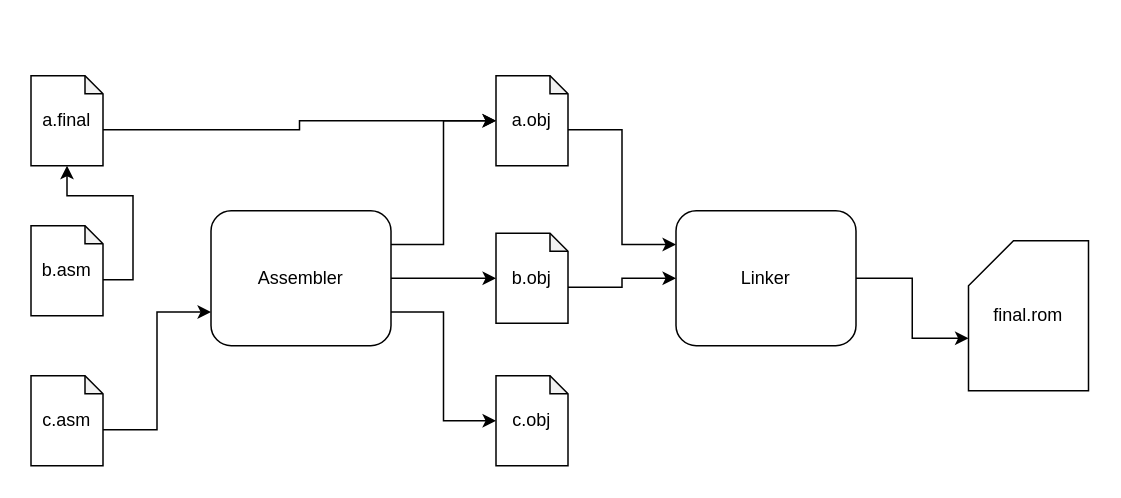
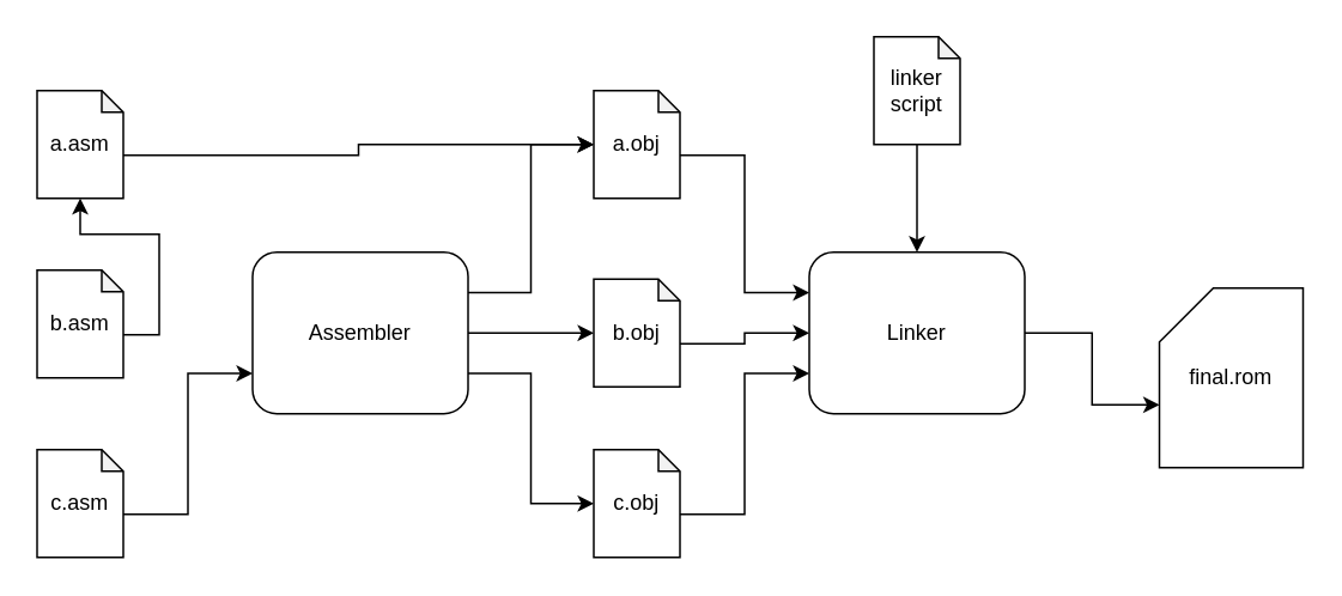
+ <mxCell id="22" value="linker script" style="shape=note;whiteSpace=wrap;html=1;backgroundOutline=1;darkOpacity=0.05;size=12;" vertex="1" parent="1"><mxGeometry x="486" y="20" width="48" height="60" as="geometry" /></mxCell>
- <mxCell id="7" value="a.final" style="shape=note;whiteSpace=wrap;html=1;backgroundOutline=1;darkOpacity=0.05;size=12;" vertex="1" parent="1"><mxGeometry x="20" y="50" width="48" height="60" as="geometry" /></mxCell>
+ <mxCell id="7" value="a.asm" style="shape=note;whiteSpace=wrap;html=1;backgroundOutline=1;darkOpacity=0.05;size=12;" vertex="1" parent="1"><mxGeometry x="20" y="50" width="48" height="60" as="geometry" /></mxCell>
+ <mxCell id="21" style="edgeStyle=orthogonalEdgeStyle;rounded=0;orthogonalLoop=1;jettySize=auto;html=1;entryX=0.5;entryY=0;entryDx=0;entryDy=0;" edge="1" parent="1" source="22" target="19"><mxGeometry relative="1" as="geometry" /></mxCell>
+ <mxCell id="16" style="edgeStyle=orthogonalEdgeStyle;rounded=0;orthogonalLoop=1;jettySize=auto;html=1;exitX=0;exitY=0;exitDx=48;exitDy=36;exitPerimeter=0;entryX=0;entryY=0.75;entryDx=0;entryDy=0;" edge="1" parent="1" source="17" target="19"><mxGeometry relative="1" as="geometry" /></mxCell>
